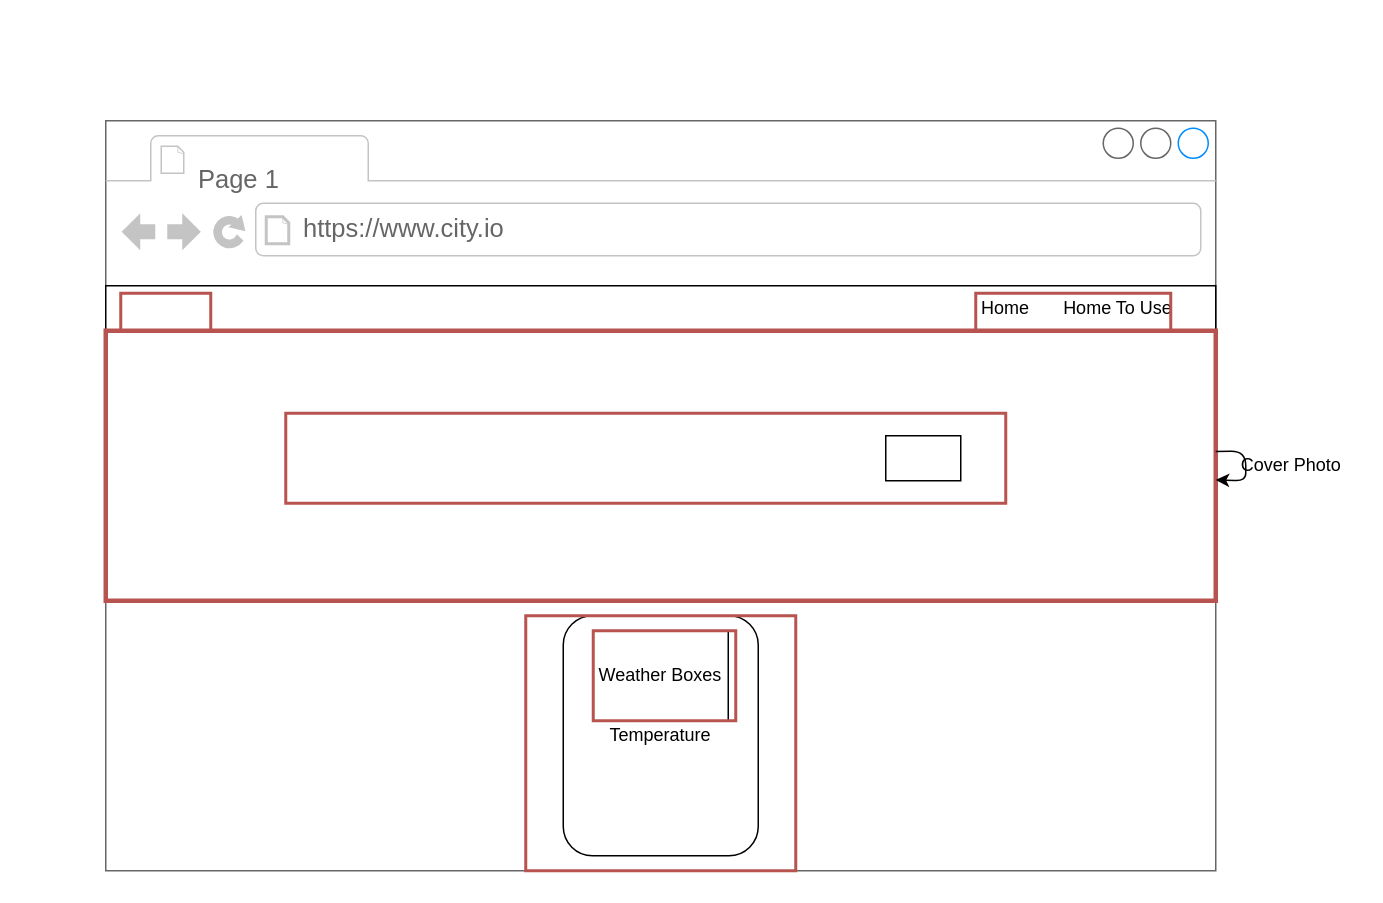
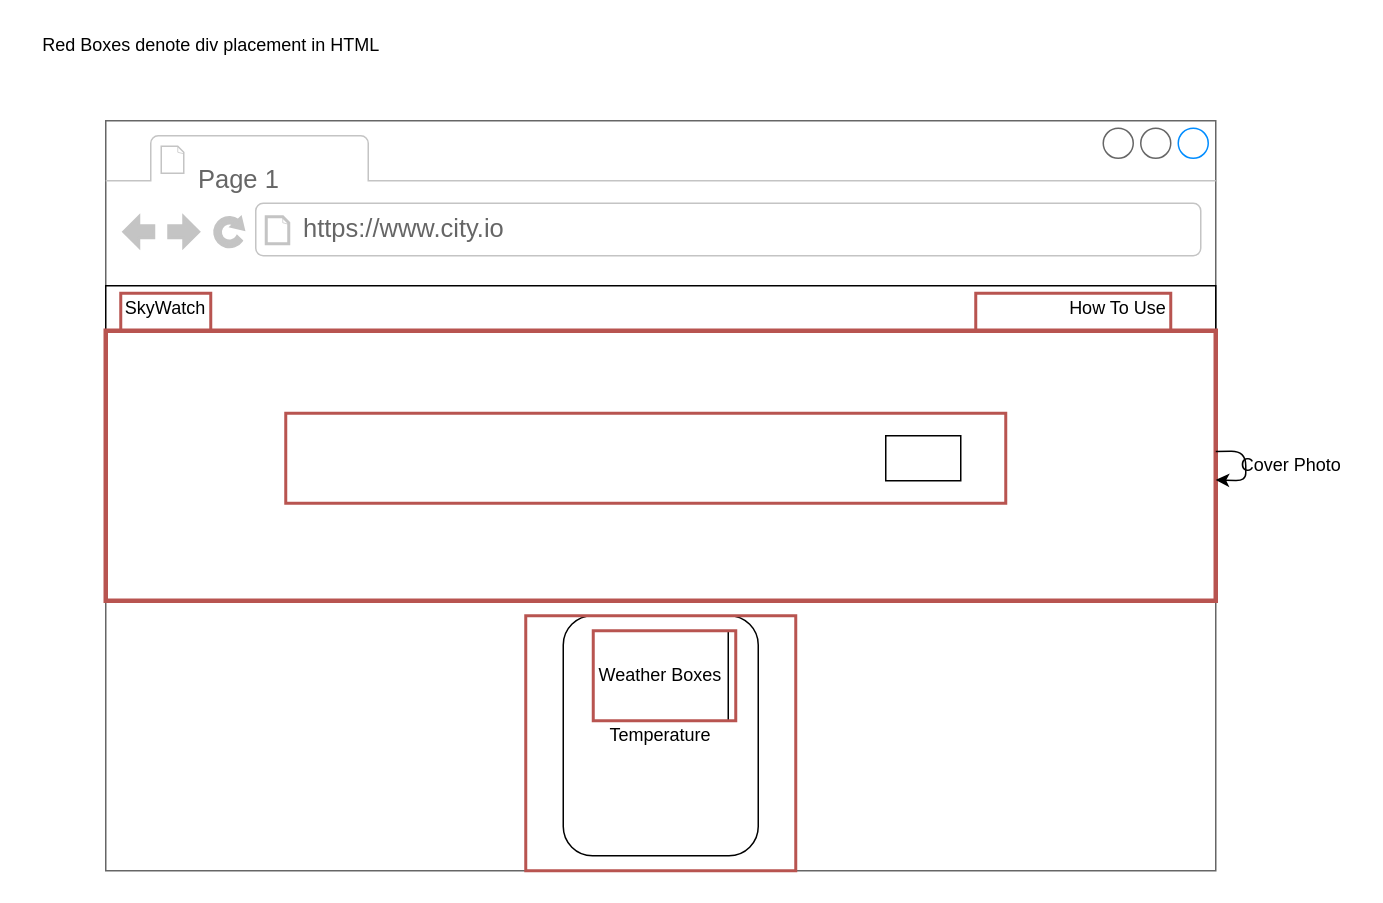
+ <mxCell id="19" value="Red Boxes denote div placement in HTML" style="text;html=1;align=center;verticalAlign=middle;resizable=0;points=[];autosize=1;" vertex="1" parent="1"><mxGeometry x="20" y="20" width="240" height="20" as="geometry" /></mxCell>
+ <mxCell id="6" value="SkyWatch" style="text;html=1;strokeColor=none;fillColor=none;align=center;verticalAlign=middle;whiteSpace=wrap;rounded=0;" vertex="1" parent="2"><mxGeometry x="10" y="115" width="60" height="20" as="geometry" /></mxCell>
- <mxCell id="7" value="Home" style="text;html=1;strokeColor=none;fillColor=none;align=center;verticalAlign=middle;whiteSpace=wrap;rounded=0;" vertex="1" parent="2"><mxGeometry x="580" y="115" width="40" height="20" as="geometry" /></mxCell>
- <mxCell id="8" value="Home To Use" style="text;html=1;strokeColor=none;fillColor=none;align=center;verticalAlign=middle;whiteSpace=wrap;rounded=0;" vertex="1" parent="2"><mxGeometry x="630" y="115" width="90" height="20" as="geometry" /></mxCell>
+ <mxCell id="8" value="How To Use" style="text;html=1;strokeColor=none;fillColor=none;align=center;verticalAlign=middle;whiteSpace=wrap;rounded=0;" vertex="1" parent="2"><mxGeometry x="630" y="115" width="90" height="20" as="geometry" /></mxCell>
